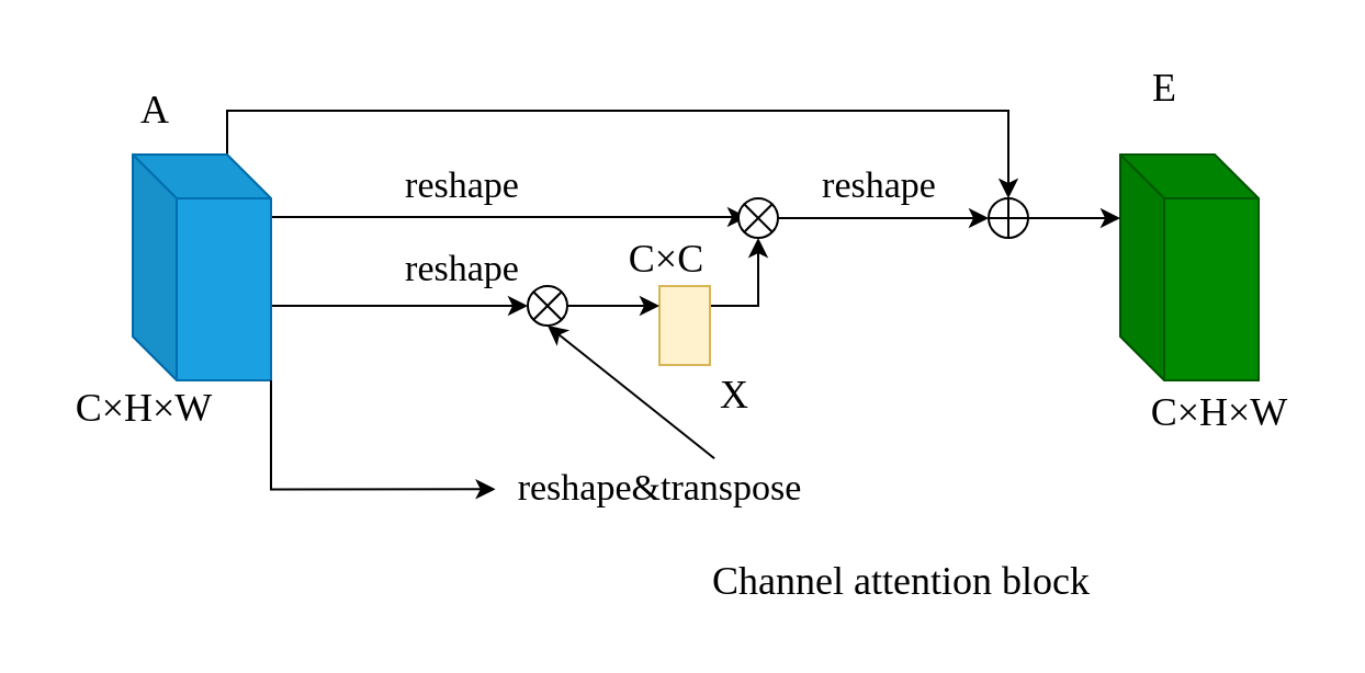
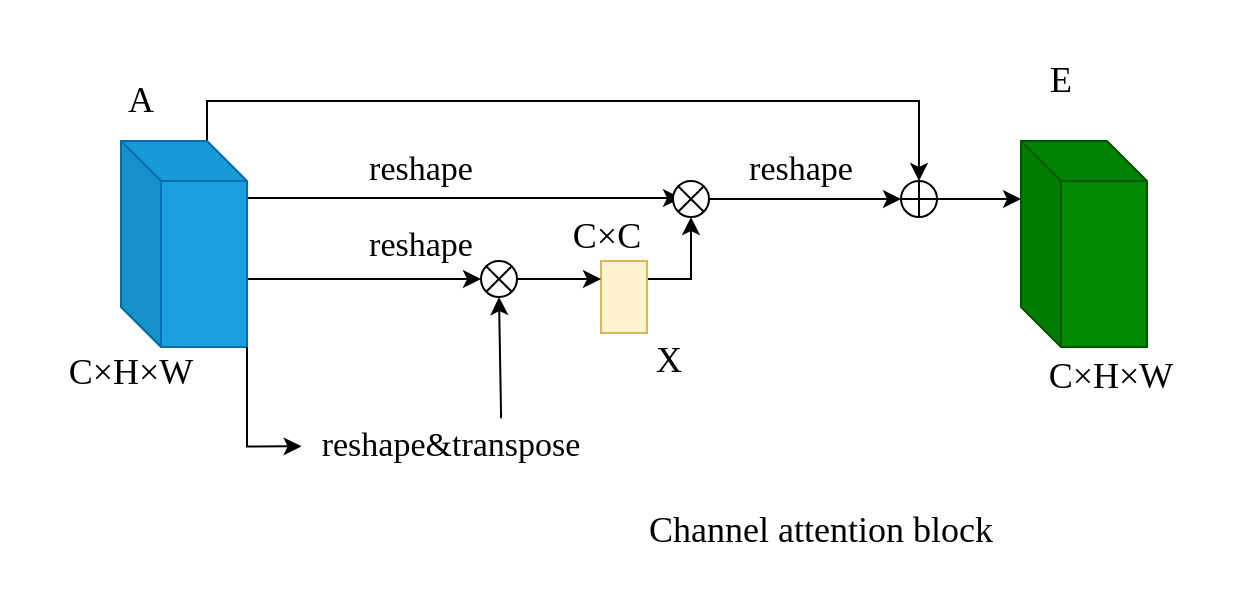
- <mxCell id="17" value="&lt;font style=&quot;font-size: 17px;&quot; face=&quot;Times New Roman&quot;&gt;reshape&amp;amp;transpose&lt;/font&gt;" style="text;html=1;align=center;verticalAlign=middle;resizable=0;points=[];autosize=1;strokeColor=none;fillColor=none;" vertex="1" parent="1"><mxGeometry x="225" y="208" width="150" height="30" as="geometry" /></mxCell>
+ <mxCell id="17" value="&lt;font style=&quot;font-size: 17px;&quot; face=&quot;Times New Roman&quot;&gt;reshape&amp;amp;transpose&lt;/font&gt;" style="text;html=1;align=center;verticalAlign=middle;resizable=0;points=[];autosize=1;strokeColor=none;fillColor=none;" vertex="1" parent="1"><mxGeometry x="150" y="208" width="150" height="30" as="geometry" /></mxCell>
